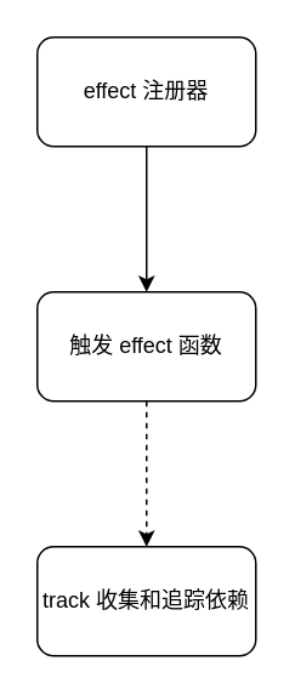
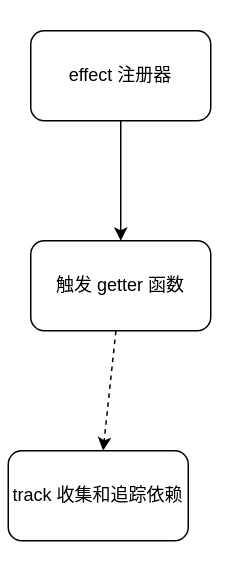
- <mxCell id="5" value="触发 effect 函数" style="whiteSpace=wrap;html=1;rounded=1;" vertex="1" parent="1"><mxGeometry x="20" y="160" width="120" height="60" as="geometry" /></mxCell>
+ <mxCell id="5" value="触发 getter 函数" style="whiteSpace=wrap;html=1;rounded=1;" vertex="1" parent="1"><mxGeometry x="20" y="160" width="120" height="60" as="geometry" /></mxCell>
- <mxCell id="6" value="track 收集和追踪依赖" style="whiteSpace=wrap;html=1;rounded=1;" vertex="1" parent="1"><mxGeometry x="20" y="300" width="120" height="60" as="geometry" /></mxCell>
+ <mxCell id="6" value="track 收集和追踪依赖" style="whiteSpace=wrap;html=1;rounded=1;" vertex="1" parent="1"><mxGeometry x="5" y="300" width="120" height="60" as="geometry" /></mxCell>
